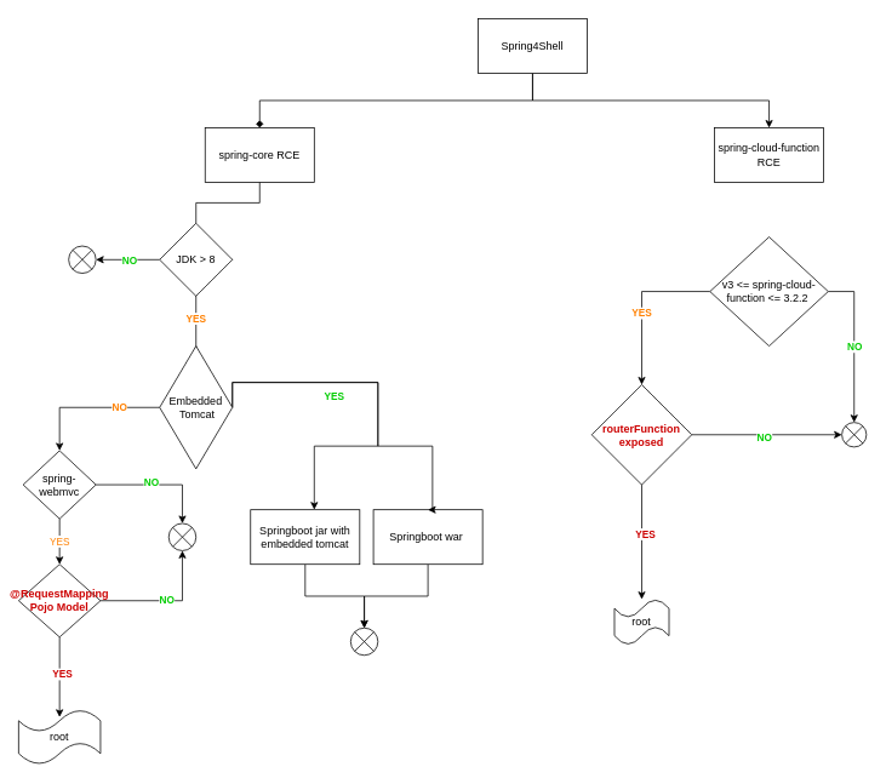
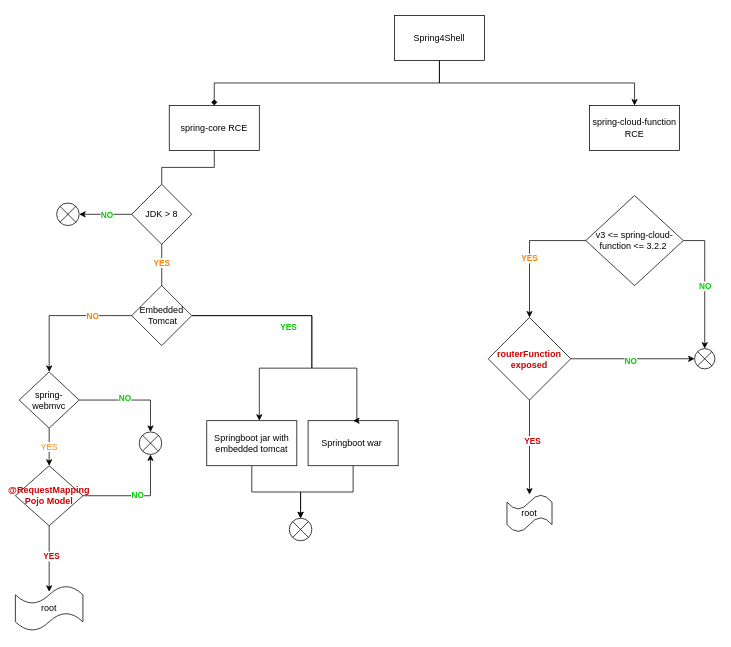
- <mxCell id="29" value="Embedded &amp;nbsp;Tomcat" style="rhombus;whiteSpace=wrap;html=1;" vertex="1" parent="1"><mxGeometry x="175" y="380" width="80" height="135" as="geometry" /></mxCell>
+ <mxCell id="29" value="Embedded &amp;nbsp;Tomcat" style="rhombus;whiteSpace=wrap;html=1;" vertex="1" parent="1"><mxGeometry x="175" y="380" width="80" height="80" as="geometry" /></mxCell>
